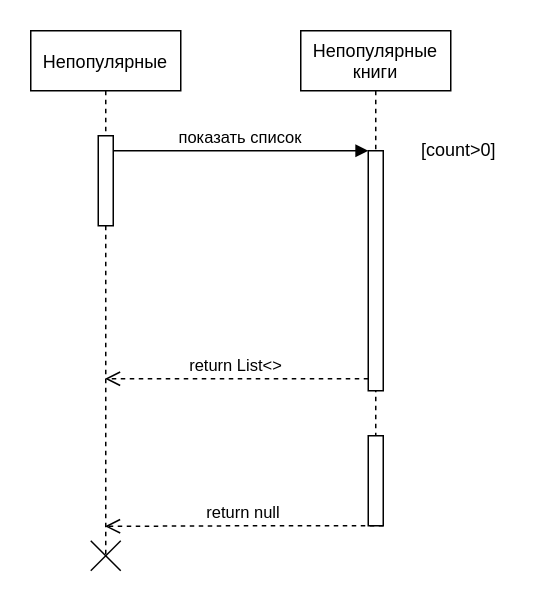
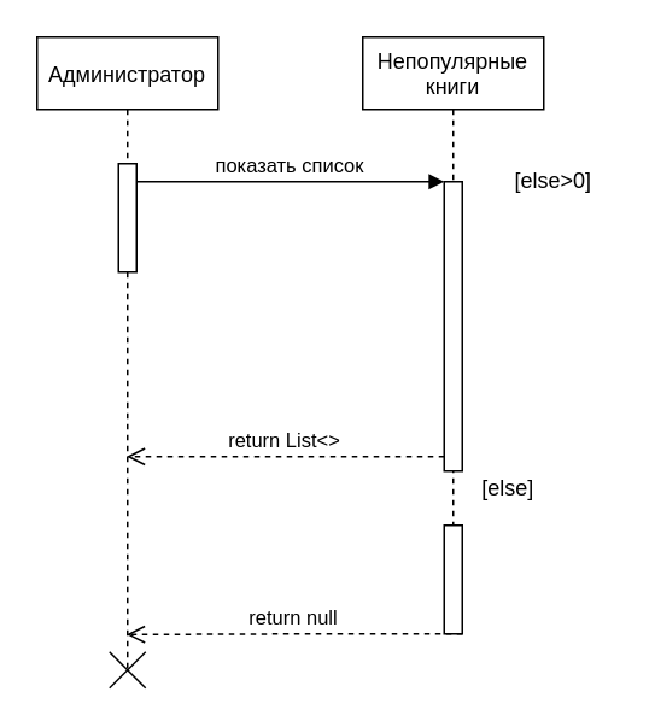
- <mxCell id="2" value="Непопулярные" style="shape=umlLifeline;perimeter=lifelinePerimeter;container=1;collapsible=0;recursiveResize=0;rounded=0;shadow=0;strokeWidth=1;" parent="1" vertex="1"><mxGeometry x="20" y="20" width="100" height="350" as="geometry" /></mxCell>
+ <mxCell id="2" value="Администратор" style="shape=umlLifeline;perimeter=lifelinePerimeter;container=1;collapsible=0;recursiveResize=0;rounded=0;shadow=0;strokeWidth=1;" parent="1" vertex="1"><mxGeometry x="20" y="20" width="100" height="350" as="geometry" /></mxCell>
- <mxCell id="8" value="[count&amp;gt;0]" style="text;html=1;align=center;verticalAlign=middle;resizable=0;points=[];autosize=1;strokeColor=none;fillColor=none;" vertex="1" parent="1"><mxGeometry x="270" y="90" width="70" height="20" as="geometry" /></mxCell>
+ <mxCell id="8" value="[else&amp;gt;0]" style="text;html=1;align=center;verticalAlign=middle;resizable=0;points=[];autosize=1;strokeColor=none;fillColor=none;" vertex="1" parent="1"><mxGeometry x="270" y="90" width="70" height="20" as="geometry" /></mxCell>
+ <mxCell id="9" value="[else]" style="text;html=1;align=center;verticalAlign=middle;resizable=0;points=[];autosize=1;strokeColor=none;fillColor=none;" vertex="1" parent="1"><mxGeometry x="260" y="260" width="40" height="20" as="geometry" /></mxCell>
